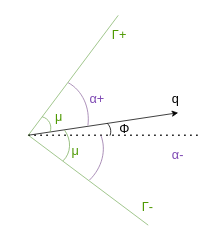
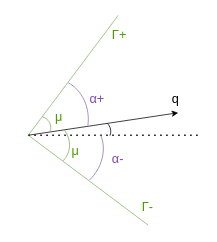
- <mxCell id="7" value="Φ" style="text;whiteSpace=wrap;strokeWidth=1;fontSize=17;" vertex="1" parent="1"><mxGeometry x="157" y="155" width="40" height="40" as="geometry" /></mxCell>
- <mxCell id="12" value="α-" style="text;whiteSpace=wrap;fontColor=#7D47B3;fontSize=17;" vertex="1" parent="1"><mxGeometry x="227" y="190" width="40" height="40" as="geometry" /></mxCell>
+ <mxCell id="12" value="α-" style="text;whiteSpace=wrap;fontColor=#7D47B3;fontSize=17;" vertex="1" parent="1"><mxGeometry x="147" y="195" width="40" height="40" as="geometry" /></mxCell>
